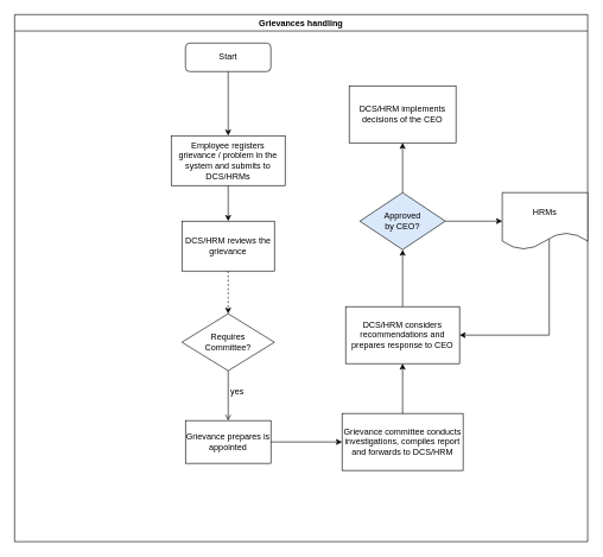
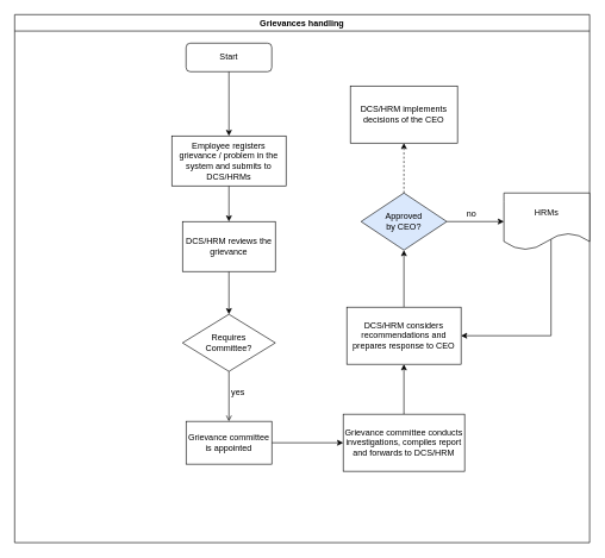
- <mxCell id="19" value="" style="edgeStyle=orthogonalEdgeStyle;rounded=0;orthogonalLoop=1;jettySize=auto;html=1;" edge="1" parent="2" source="20" target="24"><mxGeometry relative="1" as="geometry" /></mxCell>
+ <mxCell id="19" value="" style="edgeStyle=orthogonalEdgeStyle;rounded=0;orthogonalLoop=1;jettySize=auto;html=1;dashed=1;" edge="1" parent="2" source="20" target="24"><mxGeometry relative="1" as="geometry" /></mxCell>
+ <mxCell id="23" value="no" style="text;html=1;strokeColor=none;fillColor=none;align=center;verticalAlign=middle;whiteSpace=wrap;rounded=0;" vertex="1" parent="2"><mxGeometry x="620" y="270" width="40" height="20" as="geometry" /></mxCell>
- <mxCell id="7" value="" style="edgeStyle=orthogonalEdgeStyle;rounded=0;orthogonalLoop=1;jettySize=auto;html=1;dashed=1;" edge="1" parent="2" source="8" target="10"><mxGeometry relative="1" as="geometry" /></mxCell>
+ <mxCell id="7" value="" style="edgeStyle=orthogonalEdgeStyle;rounded=0;orthogonalLoop=1;jettySize=auto;html=1;" edge="1" parent="2" source="8" target="10"><mxGeometry relative="1" as="geometry" /></mxCell>
- <mxCell id="12" value="Grievance prepares is appointed" style="whiteSpace=wrap;html=1;rounded=0;" vertex="1" parent="2"><mxGeometry x="240" y="570" width="120" height="60" as="geometry" /></mxCell>
+ <mxCell id="12" value="Grievance committee is appointed" style="whiteSpace=wrap;html=1;rounded=0;" vertex="1" parent="2"><mxGeometry x="240" y="570" width="120" height="60" as="geometry" /></mxCell>
